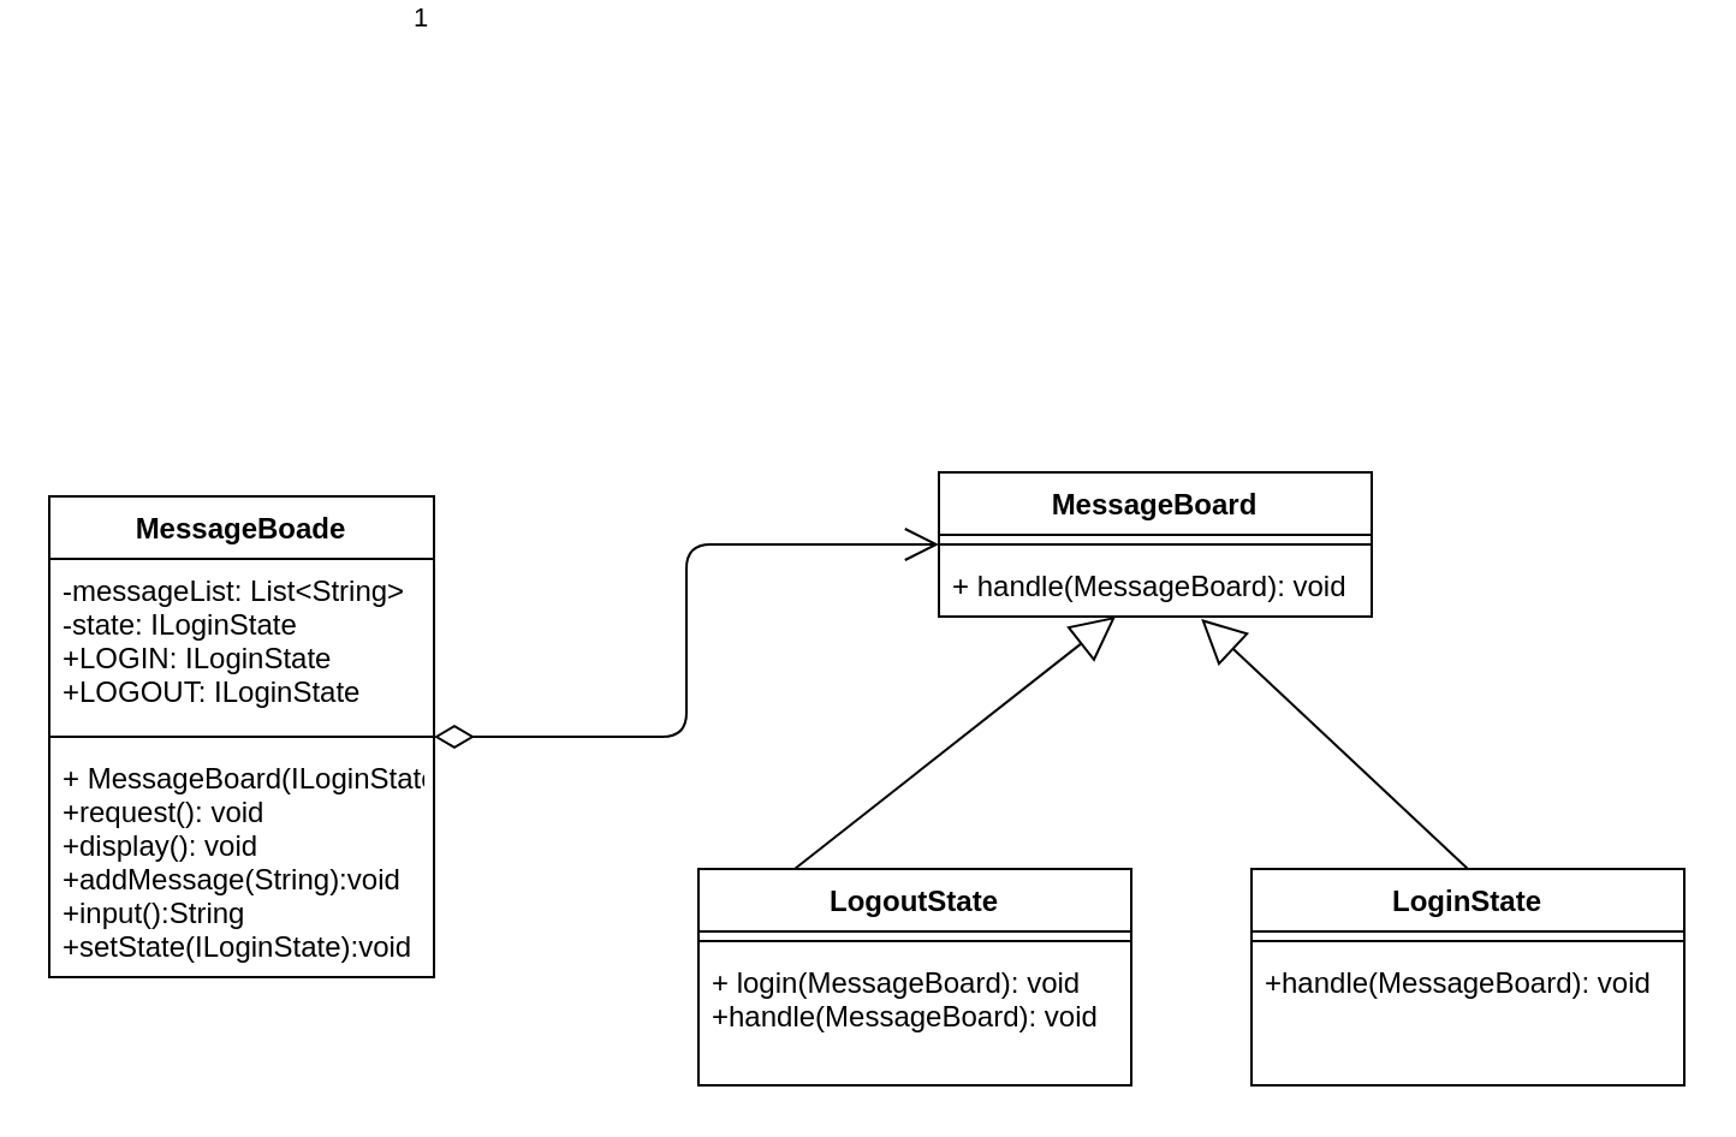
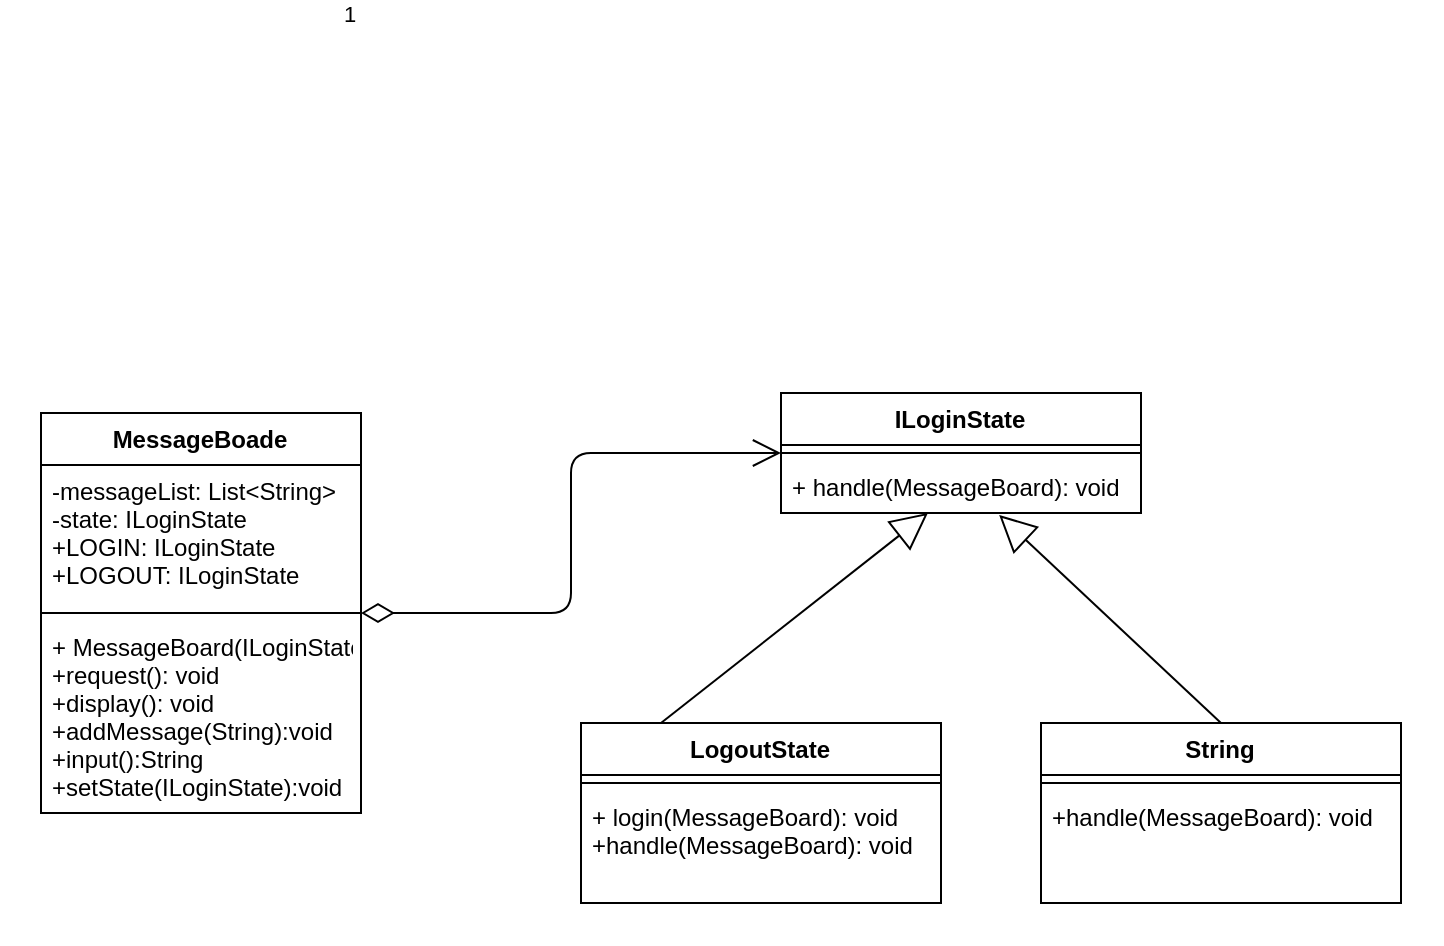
- <mxCell id="10" value="MessageBoard" style="swimlane;fontStyle=1;align=center;verticalAlign=top;childLayout=stackLayout;horizontal=1;startSize=26;horizontalStack=0;resizeParent=1;resizeParentMax=0;resizeLast=0;collapsible=1;marginBottom=0;" vertex="1" parent="1"><mxGeometry x="390" y="20" width="180" height="60" as="geometry"><mxRectangle x="310" y="370" width="100" height="26" as="alternateBounds" /></mxGeometry></mxCell>
+ <mxCell id="10" value="ILoginState" style="swimlane;fontStyle=1;align=center;verticalAlign=top;childLayout=stackLayout;horizontal=1;startSize=26;horizontalStack=0;resizeParent=1;resizeParentMax=0;resizeLast=0;collapsible=1;marginBottom=0;" vertex="1" parent="1"><mxGeometry x="390" y="20" width="180" height="60" as="geometry"><mxRectangle x="310" y="370" width="100" height="26" as="alternateBounds" /></mxGeometry></mxCell>
- <mxCell id="13" value="LoginState" style="swimlane;fontStyle=1;align=center;verticalAlign=top;childLayout=stackLayout;horizontal=1;startSize=26;horizontalStack=0;resizeParent=1;resizeParentMax=0;resizeLast=0;collapsible=1;marginBottom=0;" vertex="1" parent="1"><mxGeometry x="520" y="185" width="180" height="90" as="geometry" /></mxCell>
+ <mxCell id="13" value="String" style="swimlane;fontStyle=1;align=center;verticalAlign=top;childLayout=stackLayout;horizontal=1;startSize=26;horizontalStack=0;resizeParent=1;resizeParentMax=0;resizeLast=0;collapsible=1;marginBottom=0;" vertex="1" parent="1"><mxGeometry x="520" y="185" width="180" height="90" as="geometry" /></mxCell>
